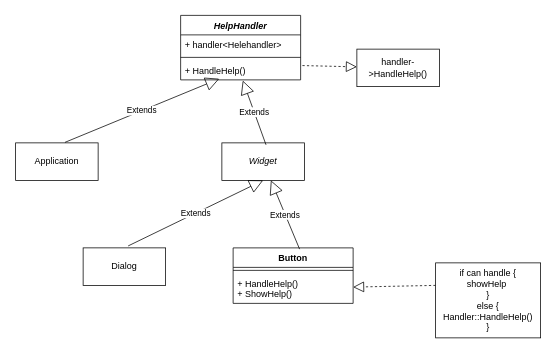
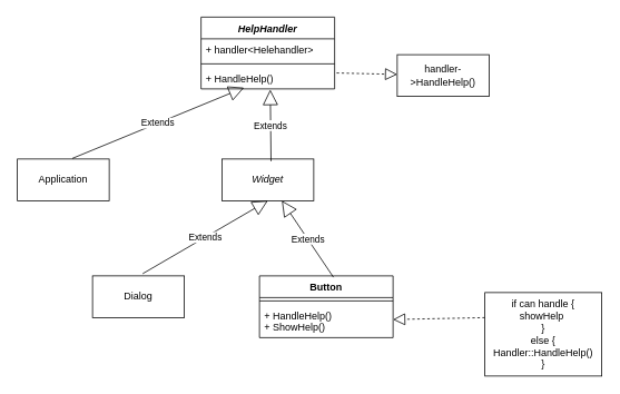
- <mxCell id="9" value="&lt;i&gt;Widget&lt;/i&gt;" style="html=1;whiteSpace=wrap;" vertex="1" parent="1"><mxGeometry x="295" y="190" width="110" height="50" as="geometry" /></mxCell>
+ <mxCell id="9" value="&lt;i&gt;Widget&lt;/i&gt;" style="html=1;whiteSpace=wrap;" vertex="1" parent="1"><mxGeometry x="265" y="190" width="110" height="50" as="geometry" /></mxCell>
